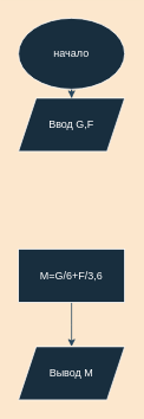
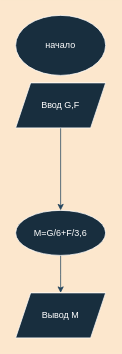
- <mxCell id="2" style="edgeStyle=orthogonalEdgeStyle;rounded=0;orthogonalLoop=1;jettySize=auto;html=1;entryX=0.5;entryY=0;entryDx=0;entryDy=0;strokeColor=#23445D;" edge="1" parent="1" source="3" target="5"><mxGeometry relative="1" as="geometry" /></mxCell>
+ <mxCell id="4" style="edgeStyle=orthogonalEdgeStyle;rounded=0;orthogonalLoop=1;jettySize=auto;html=1;entryX=0.5;entryY=0;entryDx=0;entryDy=0;strokeColor=#23445D;" edge="1" parent="1" source="5" target="7"><mxGeometry relative="1" as="geometry" /></mxCell>
- <mxCell id="7" value="М=G/6+F/3,6" style="rounded=0;whiteSpace=wrap;html=1;strokeColor=#FFFFFF;fontColor=#FFFFFF;fillColor=#182E3E;" vertex="1" parent="1"><mxGeometry x="20" y="280" width="120" height="60" as="geometry" /></mxCell>
+ <mxCell id="7" value="М=G/6+F/3,6" style="ellipse;whiteSpace=wrap;html=1;strokeColor=#FFFFFF;fontColor=#FFFFFF;fillColor=#182E3E;" vertex="1" parent="1"><mxGeometry x="20" y="280" width="120" height="60" as="geometry" /></mxCell>
